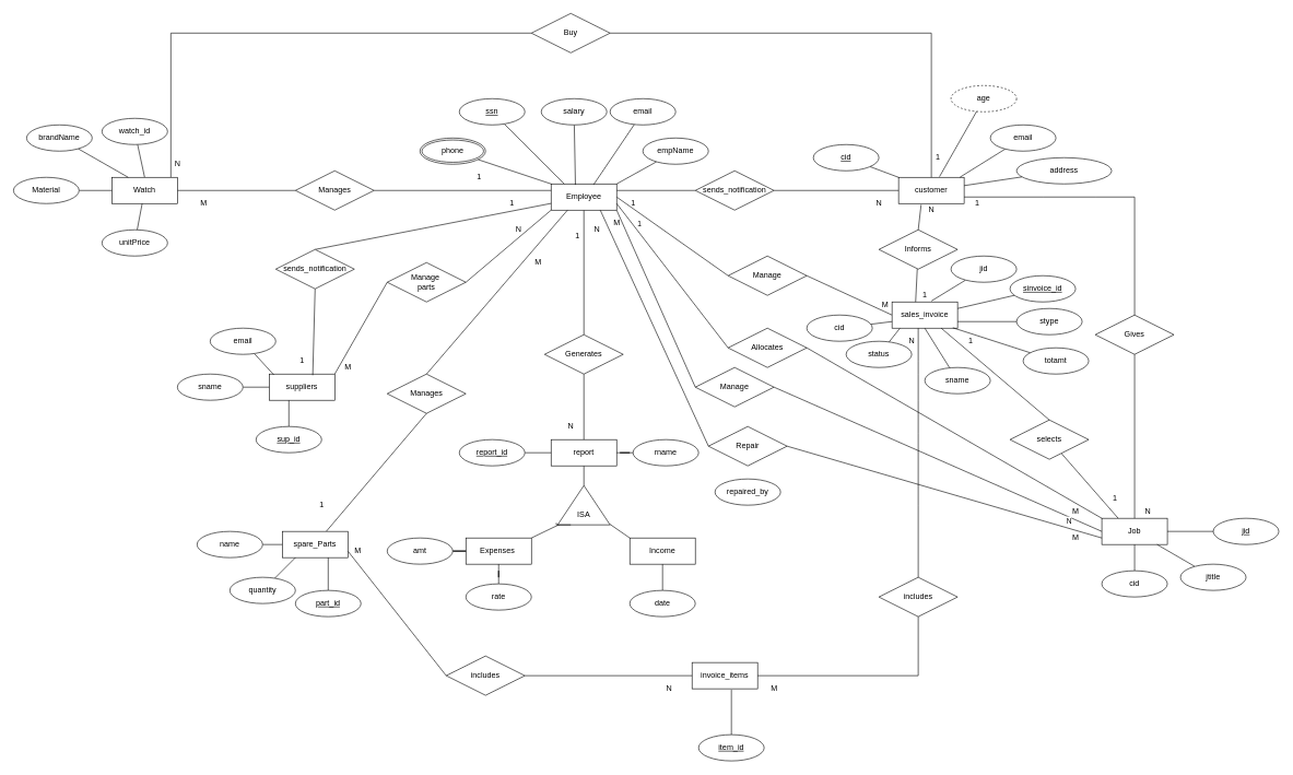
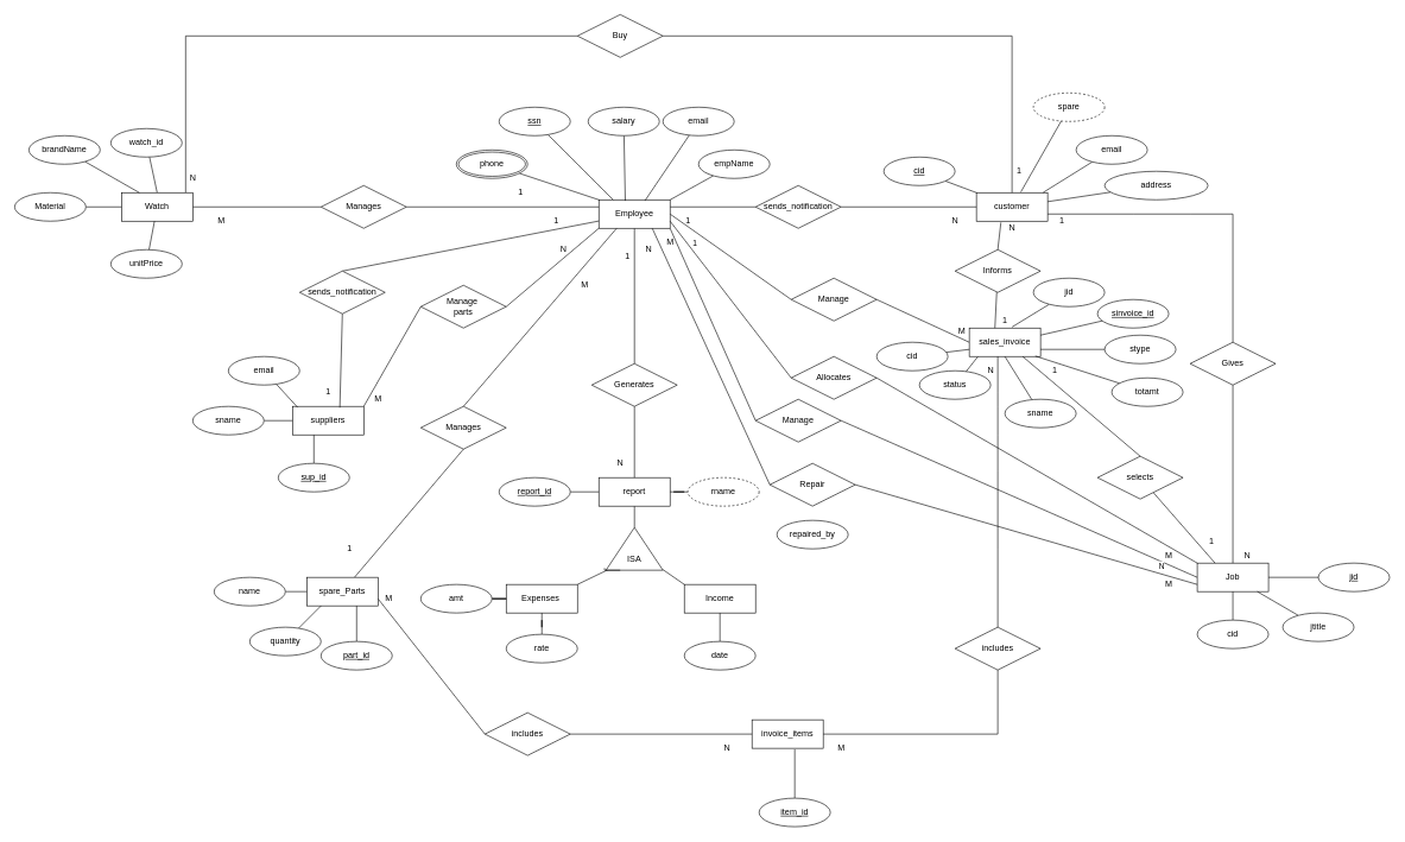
- <mxCell id="34" value="age" style="ellipse;whiteSpace=wrap;html=1;align=center;dashed=1;" parent="1" vertex="1"><mxGeometry x="1450" y="130" width="100" height="40" as="geometry" /></mxCell>
+ <mxCell id="34" value="spare" style="ellipse;whiteSpace=wrap;html=1;align=center;dashed=1;" parent="1" vertex="1"><mxGeometry x="1450" y="130" width="100" height="40" as="geometry" /></mxCell>
- <mxCell id="119" value="rname" style="ellipse;whiteSpace=wrap;html=1;align=center;strokeWidth=1;" parent="1" vertex="1"><mxGeometry x="965" y="670" width="100" height="40" as="geometry" /></mxCell>
+ <mxCell id="119" value="rname" style="ellipse;whiteSpace=wrap;html=1;align=center;strokeWidth=1;dashed=1;" parent="1" vertex="1"><mxGeometry x="965" y="670" width="100" height="40" as="geometry" /></mxCell>
